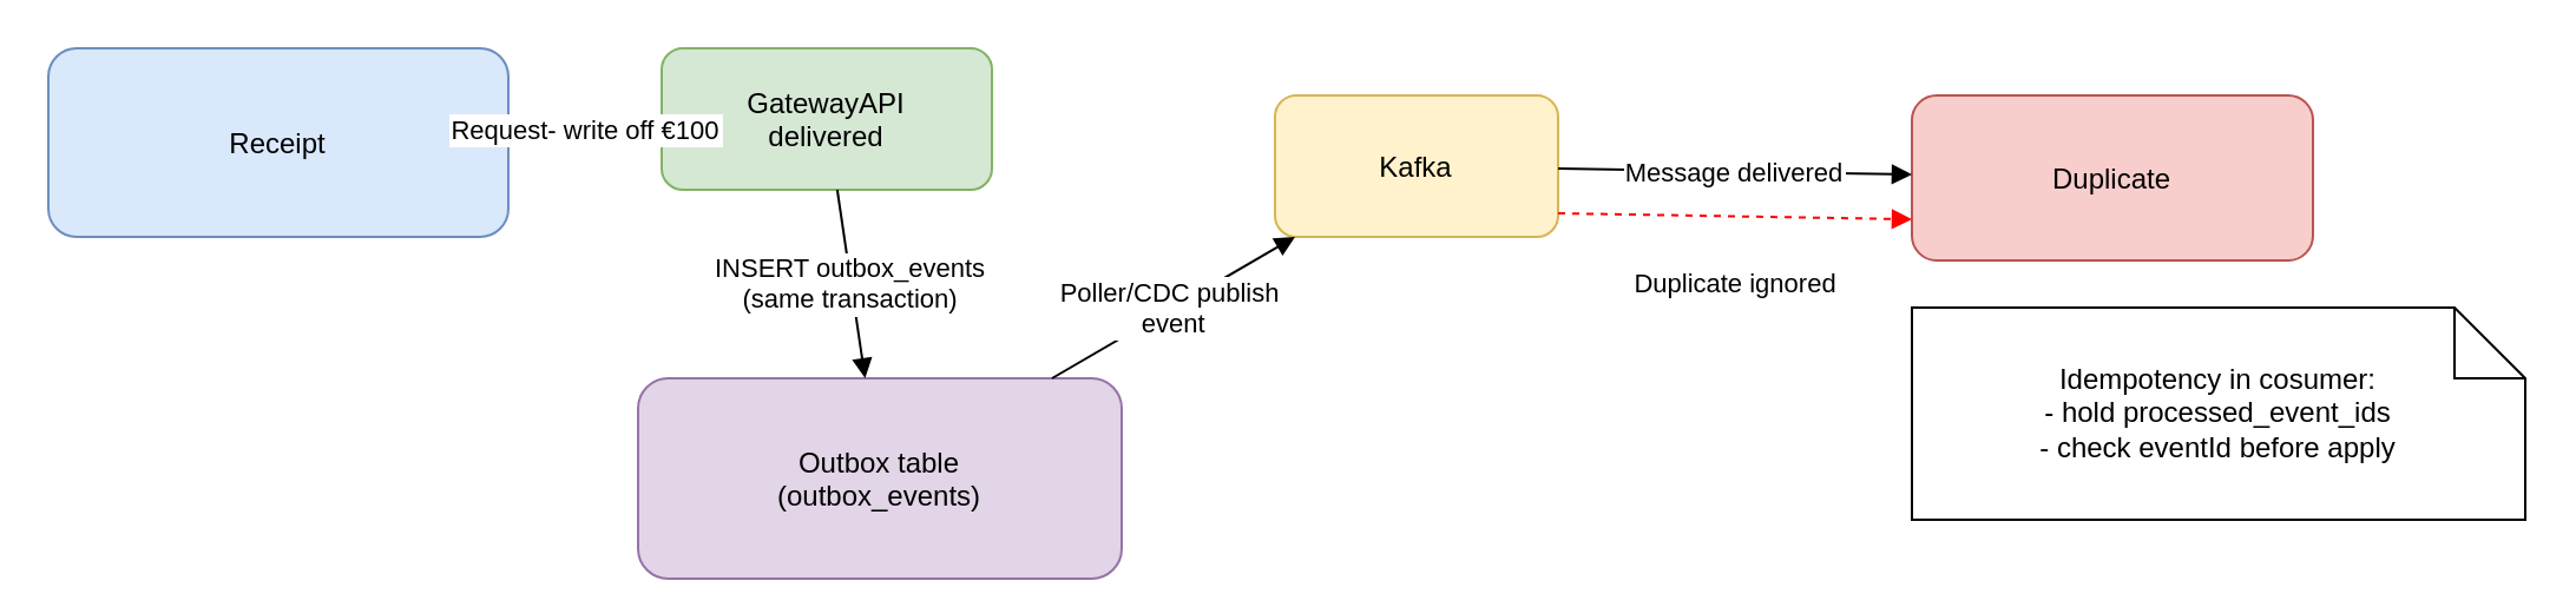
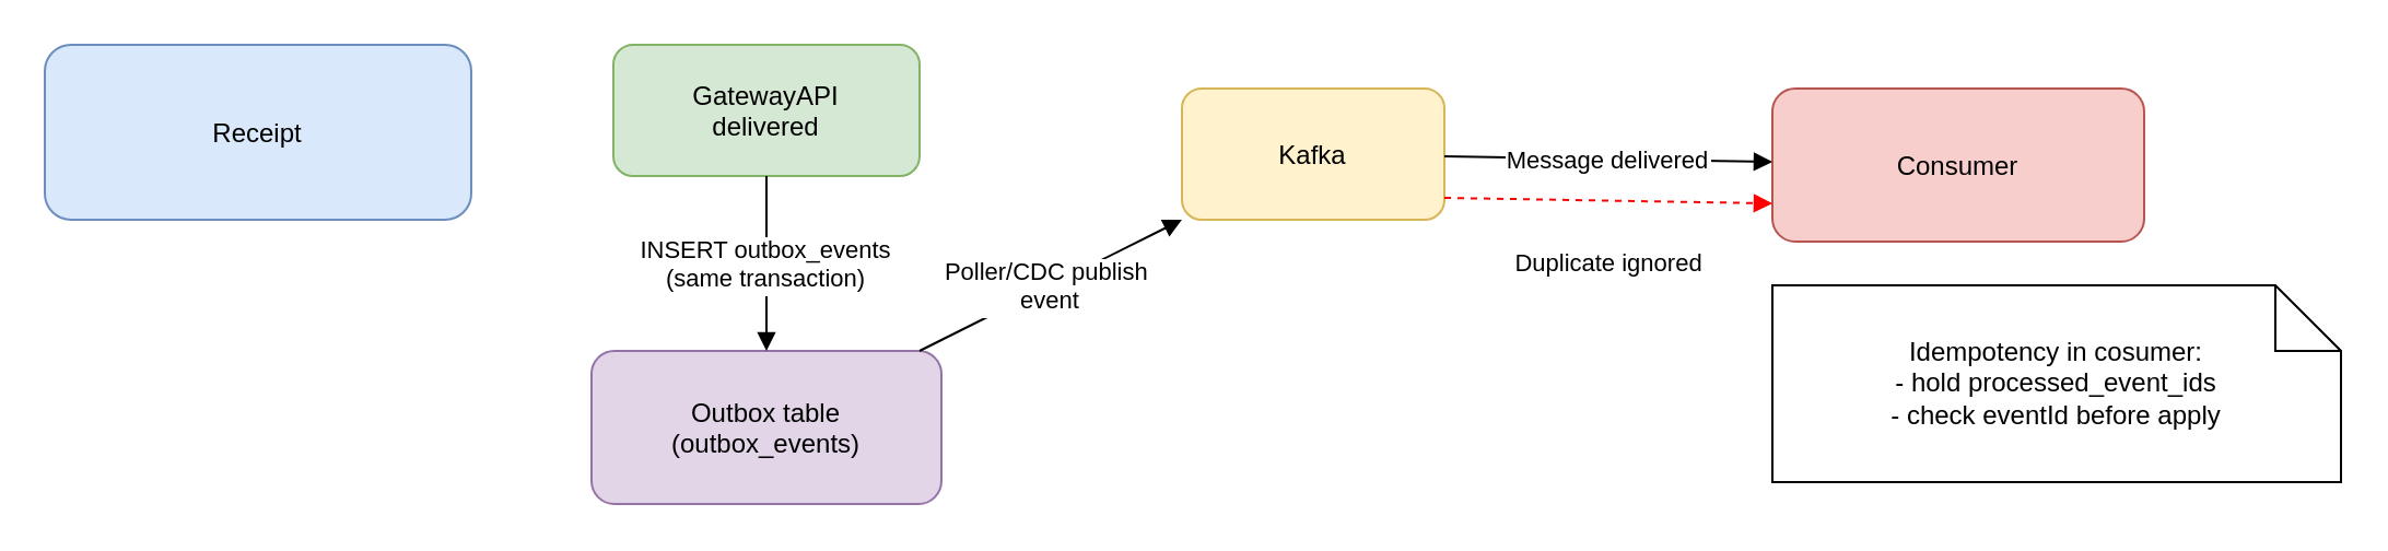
- <mxCell id="7" value="Request- write off €100" style="endArrow=block;rounded=0;" parent="1" source="2" target="3" edge="1"><mxGeometry relative="1" as="geometry" /></mxCell>
- <mxCell id="6" value="Duplicate" style="shape=rectangle;fillColor=#f8cecc;strokeColor=#b85450;rounded=1;" parent="1" vertex="1"><mxGeometry x="810" y="40" width="170" height="70" as="geometry" /></mxCell>
+ <mxCell id="6" value="Consumer" style="shape=rectangle;fillColor=#f8cecc;strokeColor=#b85450;rounded=1;" parent="1" vertex="1"><mxGeometry x="810" y="40" width="170" height="70" as="geometry" /></mxCell>
- <mxCell id="4" value="Outbox table&#10;(outbox_events)" style="shape=rectangle;fillColor=#e1d5e7;strokeColor=#9673a6;rounded=1;" parent="1" vertex="1"><mxGeometry x="270" y="160" width="205" height="85" as="geometry" /></mxCell>
+ <mxCell id="4" value="Outbox table&#10;(outbox_events)" style="shape=rectangle;fillColor=#e1d5e7;strokeColor=#9673a6;rounded=1;" parent="1" vertex="1"><mxGeometry x="270" y="160" width="160" height="70" as="geometry" /></mxCell>
